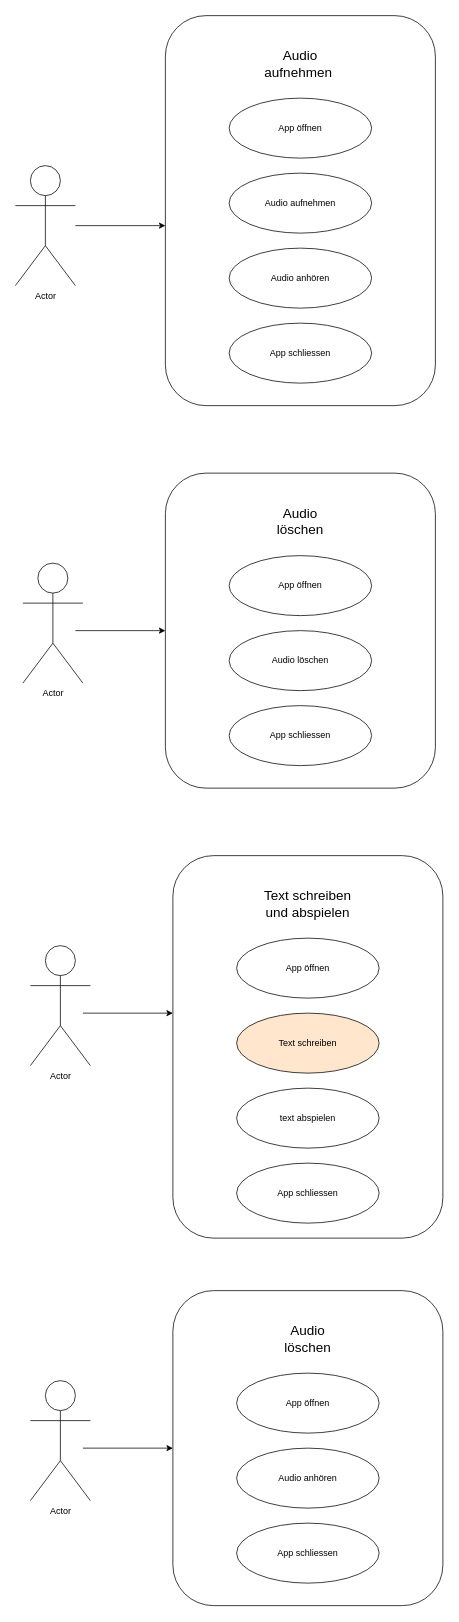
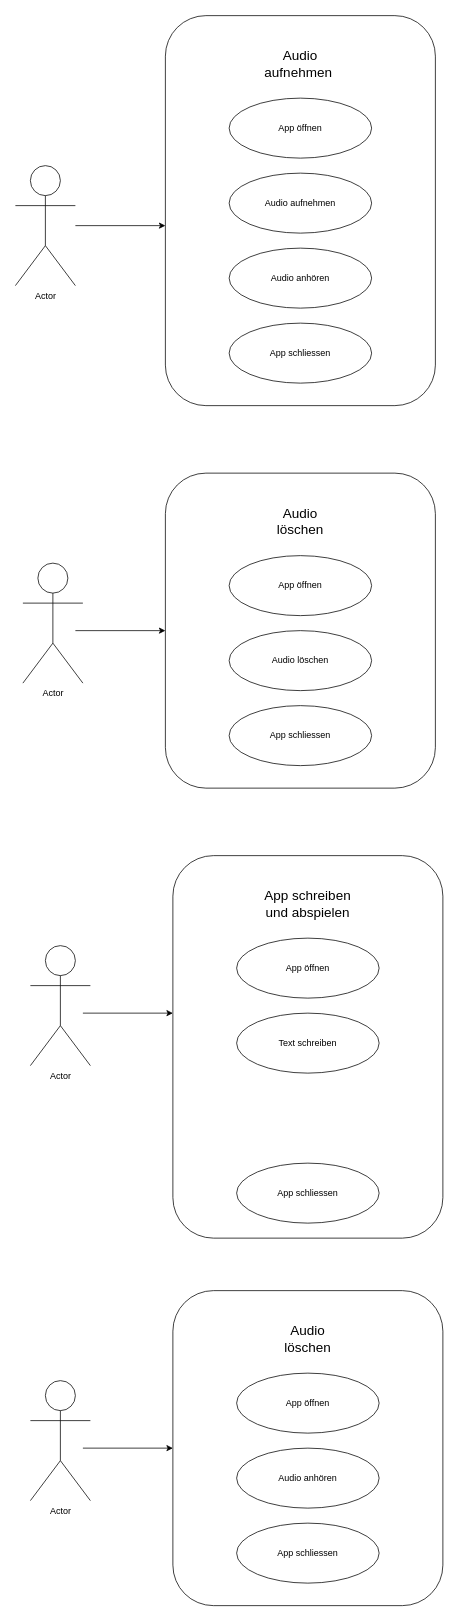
- <mxCell id="24" value="&lt;span style=&quot;font-size: 18px;&quot;&gt;Text schreiben und abspielen&lt;/span&gt;" style="text;html=1;align=center;verticalAlign=middle;whiteSpace=wrap;rounded=0;" parent="1" vertex="1"><mxGeometry x="350" y="1190" width="120" height="30" as="geometry" /></mxCell>
+ <mxCell id="24" value="&lt;span style=&quot;font-size: 18px;&quot;&gt;App schreiben und abspielen&lt;/span&gt;" style="text;html=1;align=center;verticalAlign=middle;whiteSpace=wrap;rounded=0;" parent="1" vertex="1"><mxGeometry x="350" y="1190" width="120" height="30" as="geometry" /></mxCell>
- <mxCell id="22" value="Text schreiben" style="ellipse;whiteSpace=wrap;html=1;fillColor=#ffe6cc;" parent="1" vertex="1"><mxGeometry x="315" y="1350" width="190" height="80" as="geometry" /></mxCell>
+ <mxCell id="22" value="Text schreiben" style="ellipse;whiteSpace=wrap;html=1;" parent="1" vertex="1"><mxGeometry x="315" y="1350" width="190" height="80" as="geometry" /></mxCell>
- <mxCell id="23" value="text abspielen" style="ellipse;whiteSpace=wrap;html=1;" parent="1" vertex="1"><mxGeometry x="315" y="1450" width="190" height="80" as="geometry" /></mxCell>
